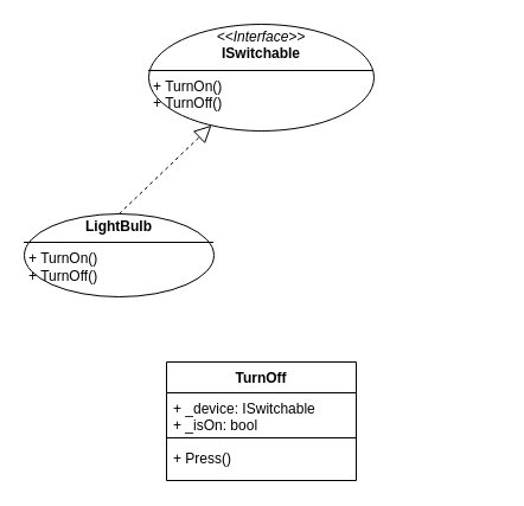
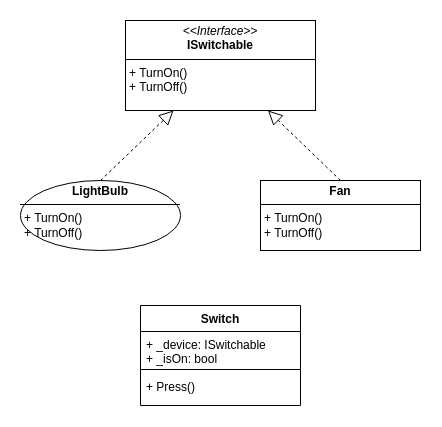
- <mxCell id="2" value="&lt;p style=&quot;margin:0px;margin-top:4px;text-align:center;&quot;&gt;&lt;i&gt;&amp;lt;&amp;lt;Interface&amp;gt;&amp;gt;&lt;/i&gt;&lt;br&gt;&lt;b&gt;ISwitchable&lt;/b&gt;&lt;/p&gt;&lt;hr size=&quot;1&quot; style=&quot;border-style:solid;&quot;&gt;&lt;p style=&quot;margin:0px;margin-left:4px;&quot;&gt;+ TurnOn()&lt;br&gt;+ TurnOff()&lt;/p&gt;" style="ellipse;verticalAlign=top;align=left;overflow=fill;html=1;whiteSpace=wrap;" vertex="1" parent="1"><mxGeometry x="125" y="20" width="190" height="90" as="geometry" /></mxCell>
+ <mxCell id="2" value="&lt;p style=&quot;margin:0px;margin-top:4px;text-align:center;&quot;&gt;&lt;i&gt;&amp;lt;&amp;lt;Interface&amp;gt;&amp;gt;&lt;/i&gt;&lt;br&gt;&lt;b&gt;ISwitchable&lt;/b&gt;&lt;/p&gt;&lt;hr size=&quot;1&quot; style=&quot;border-style:solid;&quot;&gt;&lt;p style=&quot;margin:0px;margin-left:4px;&quot;&gt;+ TurnOn()&lt;br&gt;+ TurnOff()&lt;/p&gt;" style="verticalAlign=top;align=left;overflow=fill;html=1;whiteSpace=wrap;" vertex="1" parent="1"><mxGeometry x="125" y="20" width="190" height="90" as="geometry" /></mxCell>
+ <mxCell id="7" value="" style="endArrow=block;dashed=1;endFill=0;endSize=12;html=1;rounded=0;exitX=0.5;exitY=0;exitDx=0;exitDy=0;entryX=0.75;entryY=1;entryDx=0;entryDy=0;" edge="1" parent="1" source="6" target="2"><mxGeometry width="160" relative="1" as="geometry"><mxPoint x="110" y="190" as="sourcePoint" /><mxPoint x="180" y="120" as="targetPoint" /></mxGeometry></mxCell>
+ <mxCell id="6" value="&lt;p style=&quot;margin:0px;margin-top:4px;text-align:center;&quot;&gt;&lt;b&gt;Fan&lt;/b&gt;&lt;/p&gt;&lt;hr size=&quot;1&quot; style=&quot;border-style:solid;&quot;&gt;&lt;p style=&quot;margin:0px;margin-left:4px;&quot;&gt;+ TurnOn()&lt;/p&gt;&lt;p style=&quot;margin:0px;margin-left:4px;&quot;&gt;+ TurnOff()&lt;/p&gt;" style="verticalAlign=top;align=left;overflow=fill;html=1;whiteSpace=wrap;" vertex="1" parent="1"><mxGeometry x="260" y="180" width="160" height="70" as="geometry" /></mxCell>
- <mxCell id="8" value="TurnOff" style="swimlane;fontStyle=1;align=center;verticalAlign=top;childLayout=stackLayout;horizontal=1;startSize=26;horizontalStack=0;resizeParent=1;resizeParentMax=0;resizeLast=0;collapsible=1;marginBottom=0;whiteSpace=wrap;html=1;" vertex="1" parent="1"><mxGeometry x="140" y="305" width="160" height="100" as="geometry" /></mxCell>
+ <mxCell id="8" value="Switch" style="swimlane;fontStyle=1;align=center;verticalAlign=top;childLayout=stackLayout;horizontal=1;startSize=26;horizontalStack=0;resizeParent=1;resizeParentMax=0;resizeLast=0;collapsible=1;marginBottom=0;whiteSpace=wrap;html=1;" vertex="1" parent="1"><mxGeometry x="140" y="305" width="160" height="100" as="geometry" /></mxCell>
